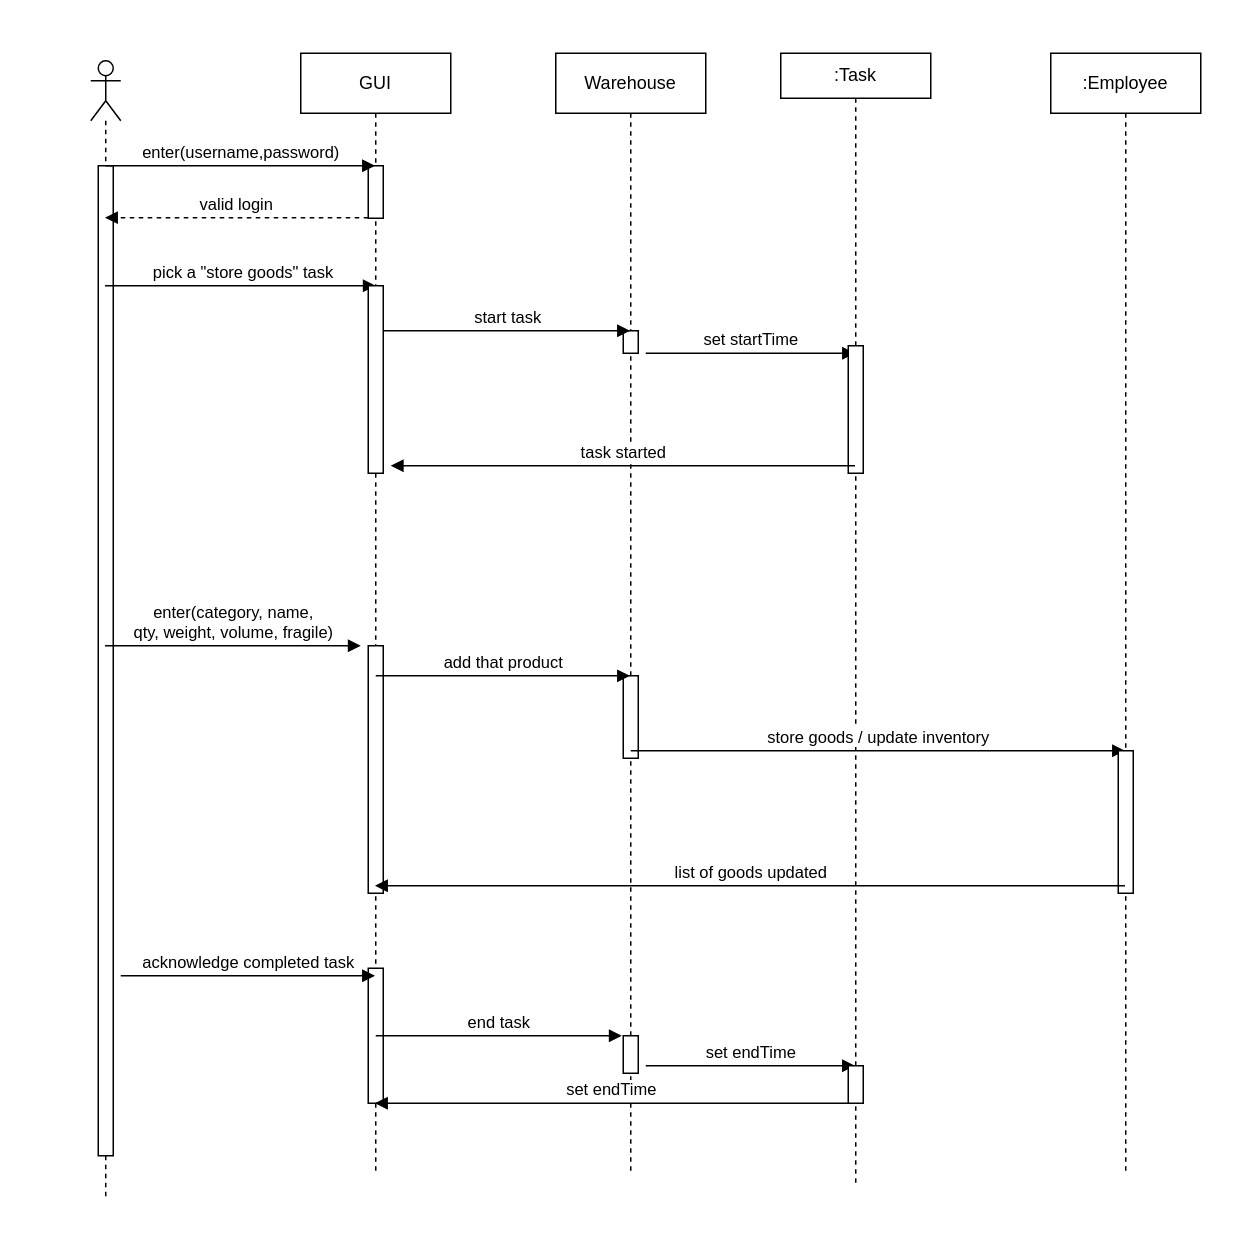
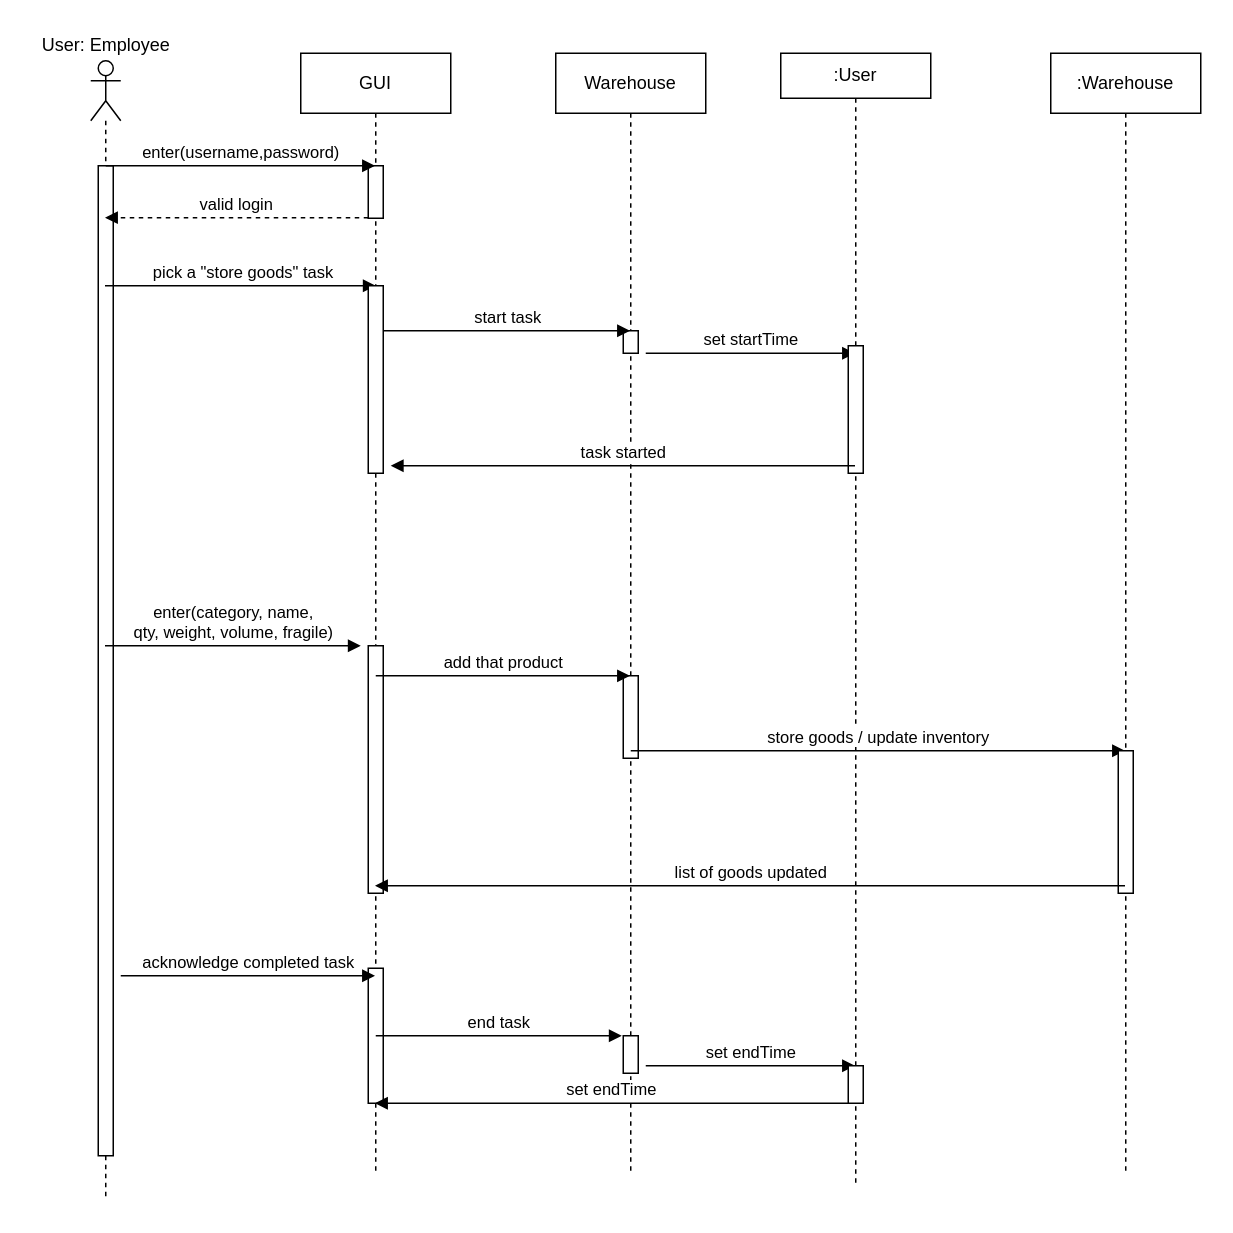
+ <mxCell id="11" value="User: Employee" style="text;html=1;align=center;verticalAlign=middle;resizable=0;points=[];autosize=1;strokeColor=none;fillColor=none;" vertex="1" parent="1"><mxGeometry x="20" y="20" width="100" height="20" as="geometry" /></mxCell>
- <mxCell id="18" value=":Task" style="shape=umlLifeline;perimeter=lifelinePerimeter;whiteSpace=wrap;html=1;container=1;collapsible=0;recursiveResize=0;outlineConnect=0;size=30;" vertex="1" parent="1"><mxGeometry x="520" y="35" width="100" height="755" as="geometry" /></mxCell>
+ <mxCell id="18" value=":User" style="shape=umlLifeline;perimeter=lifelinePerimeter;whiteSpace=wrap;html=1;container=1;collapsible=0;recursiveResize=0;outlineConnect=0;size=30;" vertex="1" parent="1"><mxGeometry x="520" y="35" width="100" height="755" as="geometry" /></mxCell>
- <mxCell id="28" value=":Employee" style="shape=umlLifeline;perimeter=lifelinePerimeter;whiteSpace=wrap;html=1;container=1;collapsible=0;recursiveResize=0;outlineConnect=0;" vertex="1" parent="1"><mxGeometry x="700" y="35" width="100" height="745" as="geometry" /></mxCell>
+ <mxCell id="28" value=":Warehouse" style="shape=umlLifeline;perimeter=lifelinePerimeter;whiteSpace=wrap;html=1;container=1;collapsible=0;recursiveResize=0;outlineConnect=0;" vertex="1" parent="1"><mxGeometry x="700" y="35" width="100" height="745" as="geometry" /></mxCell>
